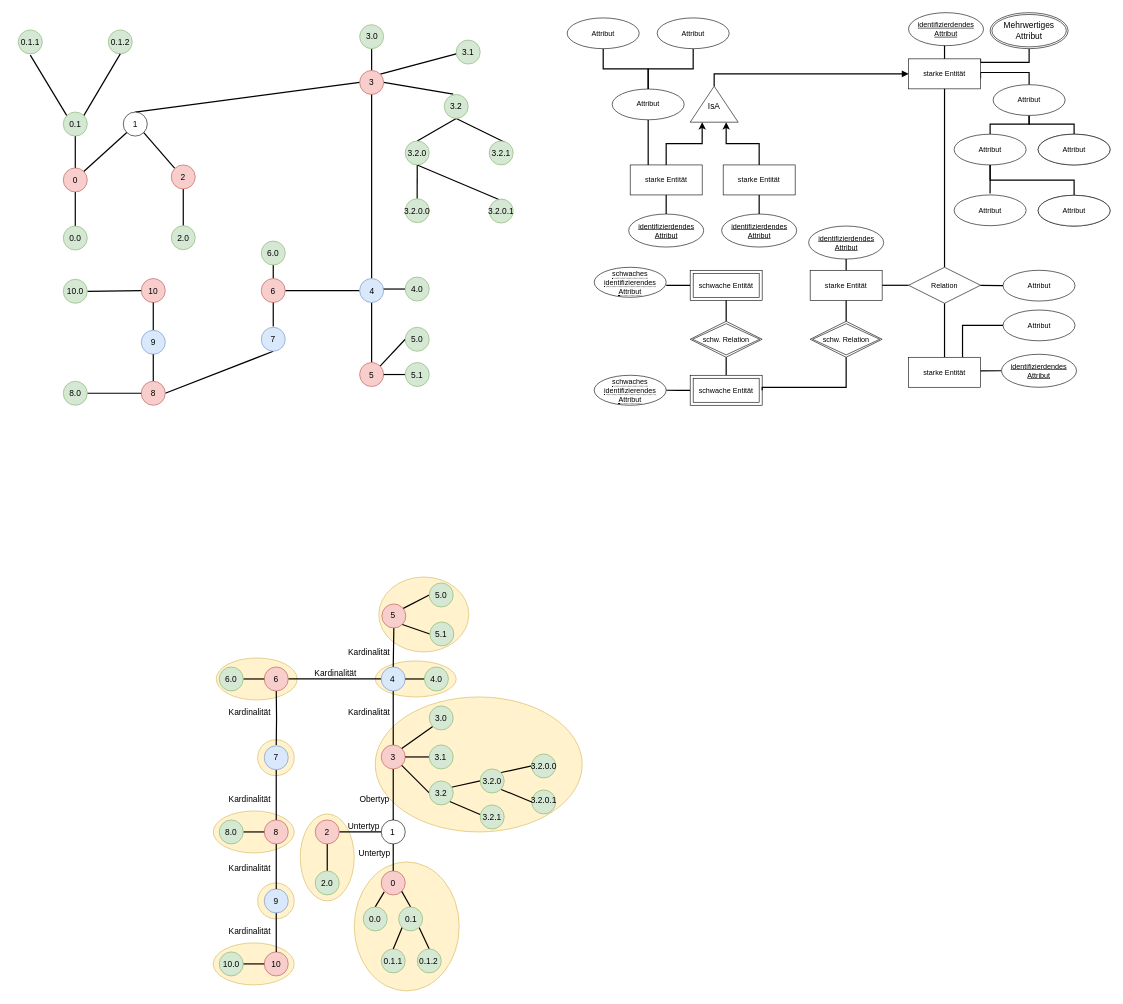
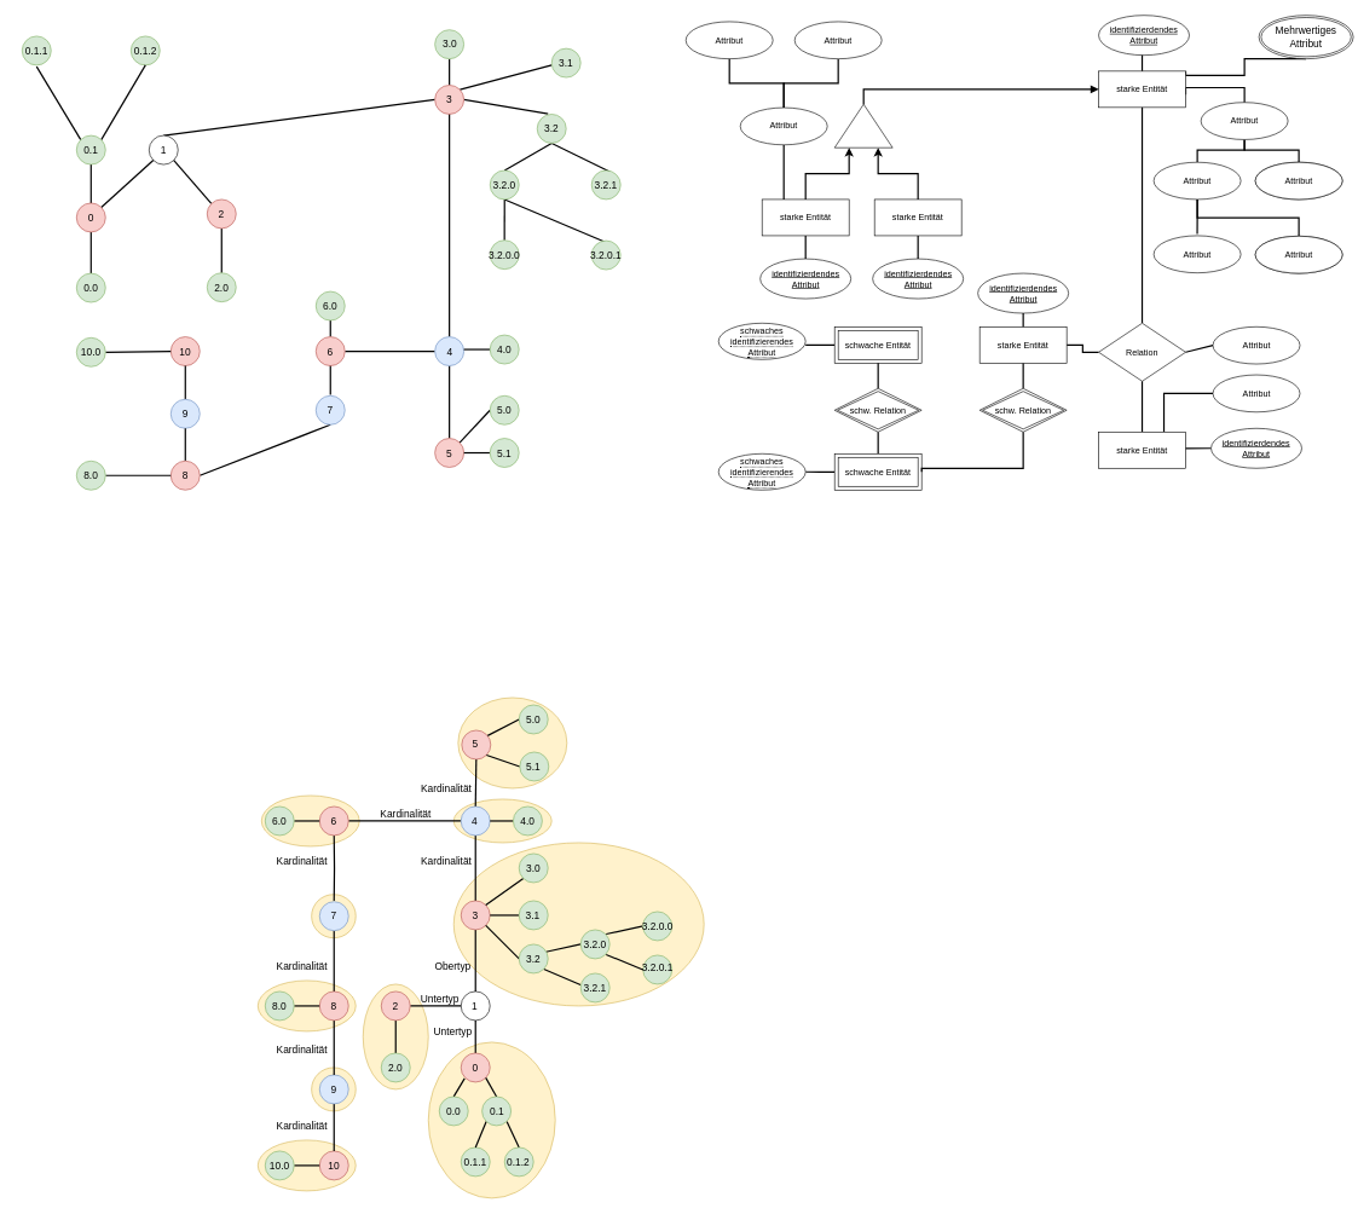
- <mxCell id="57" value="Mehrwertiges Attribut" style="ellipse;shape=doubleEllipse;margin=3;whiteSpace=wrap;html=1;align=center;fontSize=14;" vertex="1" parent="1"><mxGeometry x="1650" y="20.31" width="130" height="60" as="geometry" /></mxCell>
+ <mxCell id="57" value="Mehrwertiges Attribut" style="ellipse;shape=doubleEllipse;margin=3;whiteSpace=wrap;html=1;align=center;fontSize=14;" vertex="1" parent="1"><mxGeometry x="1735" y="20.31" width="130" height="60" as="geometry" /></mxCell>
- <mxCell id="49" value="IsA" style="text;html=1;strokeColor=none;fillColor=none;align=center;verticalAlign=middle;whiteSpace=wrap;rounded=0;fontSize=14;" vertex="1" parent="1"><mxGeometry x="1160" y="161.64" width="60" height="30" as="geometry" /></mxCell>
- <mxCell id="36" value="Relation" style="shape=rhombus;perimeter=rhombusPerimeter;whiteSpace=wrap;html=1;align=center;" vertex="1" parent="1"><mxGeometry x="1514" y="444.75" width="120" height="60" as="geometry" /></mxCell>
+ <mxCell id="36" value="Relation" style="shape=rhombus;perimeter=rhombusPerimeter;whiteSpace=wrap;html=1;align=center;" vertex="1" parent="1"><mxGeometry x="1514" y="444.75" width="120" height="80" as="geometry" /></mxCell>
